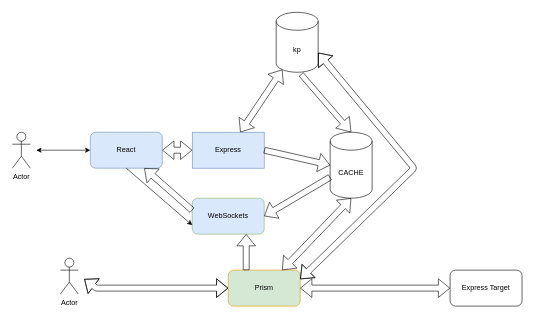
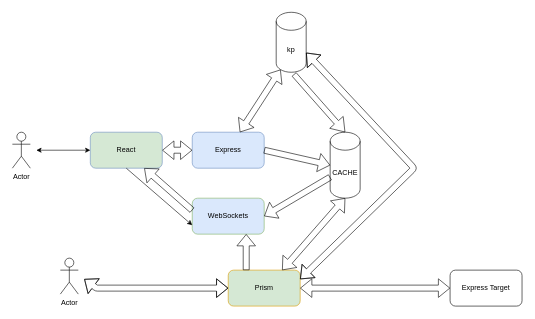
- <mxCell id="5" value="kp" style="shape=cylinder3;whiteSpace=wrap;html=1;boundedLbl=1;backgroundOutline=1;size=15;" parent="1" vertex="1"><mxGeometry x="460" y="20" width="70" height="100" as="geometry" /></mxCell>
+ <mxCell id="5" value="kp" style="shape=cylinder3;whiteSpace=wrap;html=1;boundedLbl=1;backgroundOutline=1;size=15;" parent="1" vertex="1"><mxGeometry x="460" y="20" width="50" height="100" as="geometry" /></mxCell>
- <mxCell id="3" value="React" style="rounded=1;whiteSpace=wrap;html=1;fillColor=#dae8fc;strokeColor=#6c8ebf;" parent="1" vertex="1"><mxGeometry x="150" y="220" width="120" height="60" as="geometry" /></mxCell>
+ <mxCell id="3" value="React" style="rounded=1;whiteSpace=wrap;html=1;fillColor=#d5e8d4;strokeColor=#6c8ebf;" parent="1" vertex="1"><mxGeometry x="150" y="220" width="120" height="60" as="geometry" /></mxCell>
- <mxCell id="2" value="Express" style="whiteSpace=wrap;html=1;fillColor=#dae8fc;strokeColor=#6c8ebf;rounded=0;" parent="1" vertex="1"><mxGeometry x="320" y="220" width="120" height="60" as="geometry" /></mxCell>
+ <mxCell id="2" value="Express" style="rounded=1;whiteSpace=wrap;html=1;fillColor=#dae8fc;strokeColor=#6c8ebf;" parent="1" vertex="1"><mxGeometry x="320" y="220" width="120" height="60" as="geometry" /></mxCell>
- <mxCell id="6" value="CACHE" style="shape=cylinder3;whiteSpace=wrap;html=1;boundedLbl=1;backgroundOutline=1;size=15;" parent="1" vertex="1"><mxGeometry x="550" y="220" width="70" height="110" as="geometry" /></mxCell>
+ <mxCell id="6" value="CACHE" style="shape=cylinder3;whiteSpace=wrap;html=1;boundedLbl=1;backgroundOutline=1;size=15;" parent="1" vertex="1"><mxGeometry x="550" y="220" width="50" height="110" as="geometry" /></mxCell>
